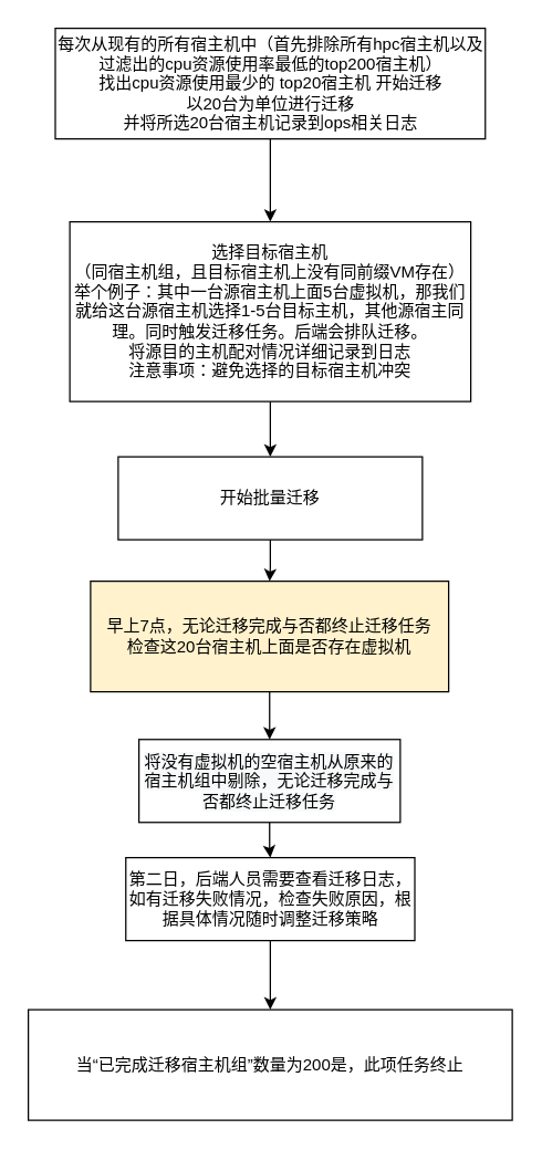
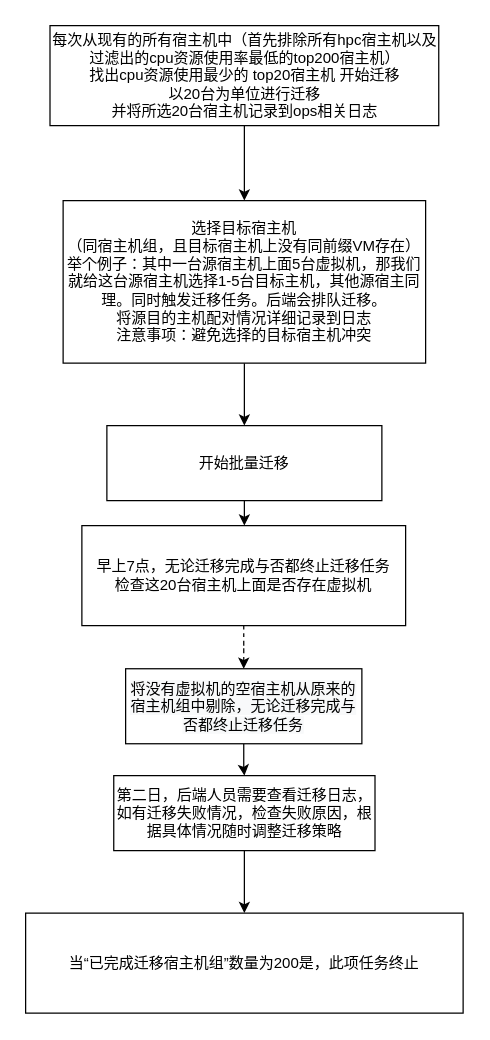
- <mxCell id="7" value="开始批量迁移" style="rounded=0;whiteSpace=wrap;html=1;" vertex="1" parent="1"><mxGeometry x="85" y="330" width="220" height="60" as="geometry" /></mxCell>
+ <mxCell id="7" value="开始批量迁移" style="rounded=0;whiteSpace=wrap;html=1;" vertex="1" parent="1"><mxGeometry x="85" y="340" width="220" height="60" as="geometry" /></mxCell>
- <mxCell id="10" value="&lt;span&gt;早上7点，无论迁移完成与否都终止迁移任务&lt;/span&gt;&lt;br&gt;&lt;span&gt;检查这20台宿主机上面是否存在虚拟机&lt;/span&gt;" style="rounded=0;whiteSpace=wrap;html=1;fillColor=#fff2cc;" vertex="1" parent="1"><mxGeometry x="65" y="420" width="259" height="80" as="geometry" /></mxCell>
+ <mxCell id="10" value="&lt;span&gt;早上7点，无论迁移完成与否都终止迁移任务&lt;/span&gt;&lt;br&gt;&lt;span&gt;检查这20台宿主机上面是否存在虚拟机&lt;/span&gt;" style="rounded=0;whiteSpace=wrap;html=1;" vertex="1" parent="1"><mxGeometry x="65" y="420" width="259" height="80" as="geometry" /></mxCell>
- <mxCell id="9" value="" style="edgeStyle=orthogonalEdgeStyle;rounded=0;orthogonalLoop=1;jettySize=auto;html=1;" edge="1" parent="1" source="10" target="12"><mxGeometry relative="1" as="geometry" /></mxCell>
+ <mxCell id="9" value="" style="edgeStyle=orthogonalEdgeStyle;rounded=0;orthogonalLoop=1;jettySize=auto;html=1;dashed=1;" edge="1" parent="1" source="10" target="12"><mxGeometry relative="1" as="geometry" /></mxCell>
